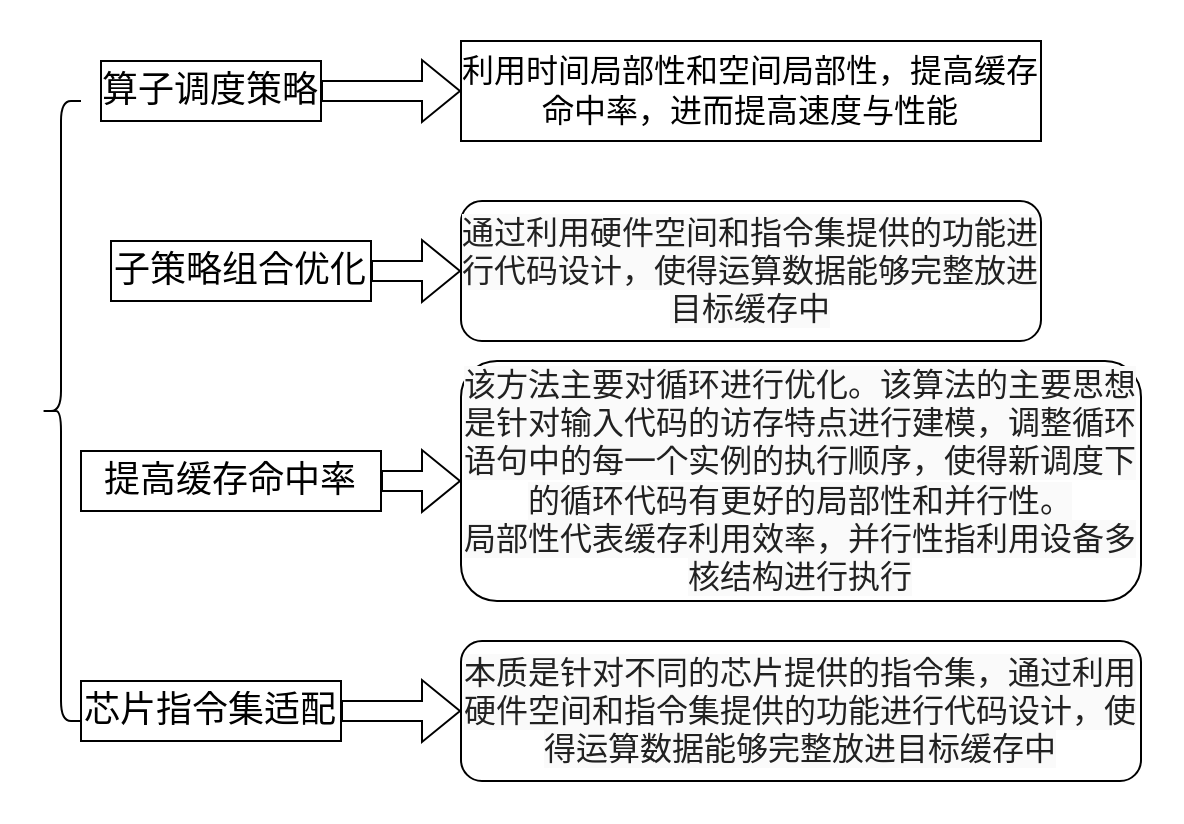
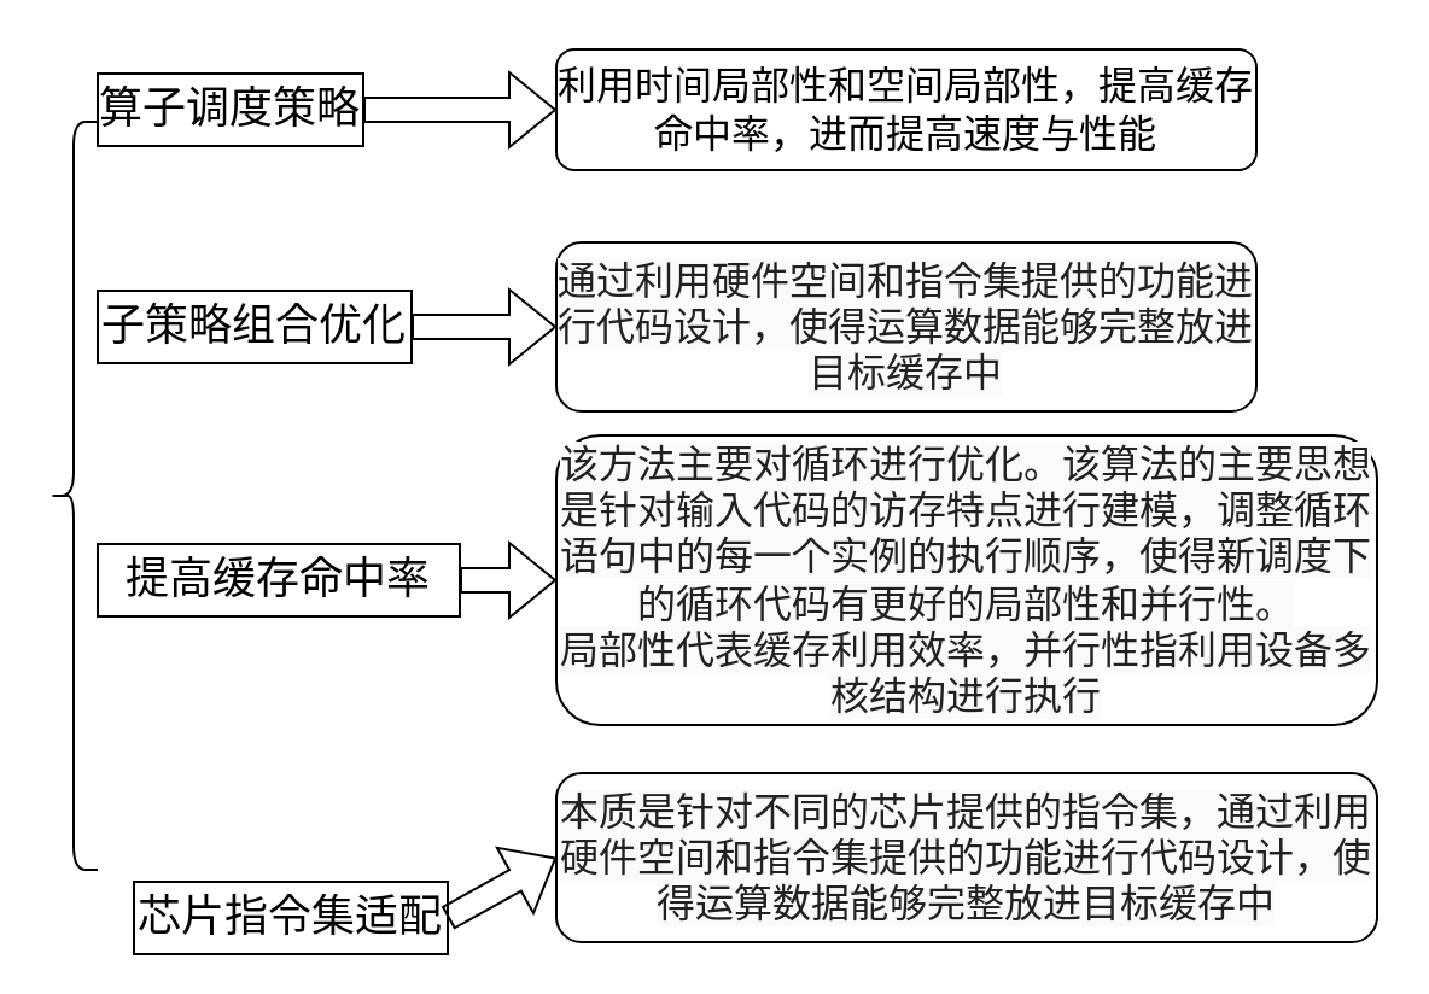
- <mxCell id="5" value="&lt;font style=&quot;font-size: 18px;&quot;&gt;算子调度策略&lt;/font&gt;" style="rounded=0;whiteSpace=wrap;html=1;" vertex="1" parent="1"><mxGeometry x="50" y="30" width="110" height="30" as="geometry" /></mxCell>
+ <mxCell id="5" value="&lt;font style=&quot;font-size: 18px;&quot;&gt;算子调度策略&lt;/font&gt;" style="rounded=0;whiteSpace=wrap;html=1;" vertex="1" parent="1"><mxGeometry x="40" y="30" width="110" height="30" as="geometry" /></mxCell>
- <mxCell id="2" value="&lt;font style=&quot;font-size: 16px;&quot;&gt;利用时间局部性和空间局部性，提高缓存命中率，进而提高速度与性能&lt;/font&gt;" style="whiteSpace=wrap;html=1;rounded=0;" vertex="1" parent="1"><mxGeometry x="230" y="20" width="290" height="50" as="geometry" /></mxCell>
+ <mxCell id="2" value="&lt;font style=&quot;font-size: 16px;&quot;&gt;利用时间局部性和空间局部性，提高缓存命中率，进而提高速度与性能&lt;/font&gt;" style="rounded=1;whiteSpace=wrap;html=1;" vertex="1" parent="1"><mxGeometry x="230" y="20" width="290" height="50" as="geometry" /></mxCell>
- <mxCell id="7" value="&lt;font style=&quot;font-size: 18px;&quot;&gt;子策略组合优化&lt;/font&gt;" style="rounded=0;whiteSpace=wrap;html=1;" vertex="1" parent="1"><mxGeometry x="55" y="120" width="130" height="30" as="geometry" /></mxCell>
+ <mxCell id="7" value="&lt;font style=&quot;font-size: 18px;&quot;&gt;子策略组合优化&lt;/font&gt;" style="rounded=0;whiteSpace=wrap;html=1;" vertex="1" parent="1"><mxGeometry x="40" y="120" width="130" height="30" as="geometry" /></mxCell>
- <mxCell id="12" value="&lt;font style=&quot;font-size: 18px;&quot;&gt;芯片指令集适配&lt;/font&gt;" style="rounded=0;whiteSpace=wrap;html=1;" vertex="1" parent="1"><mxGeometry x="40" y="340" width="130" height="30" as="geometry" /></mxCell>
+ <mxCell id="12" value="&lt;font style=&quot;font-size: 18px;&quot;&gt;芯片指令集适配&lt;/font&gt;" style="rounded=0;whiteSpace=wrap;html=1;" vertex="1" parent="1"><mxGeometry x="55" y="365" width="130" height="30" as="geometry" /></mxCell>
